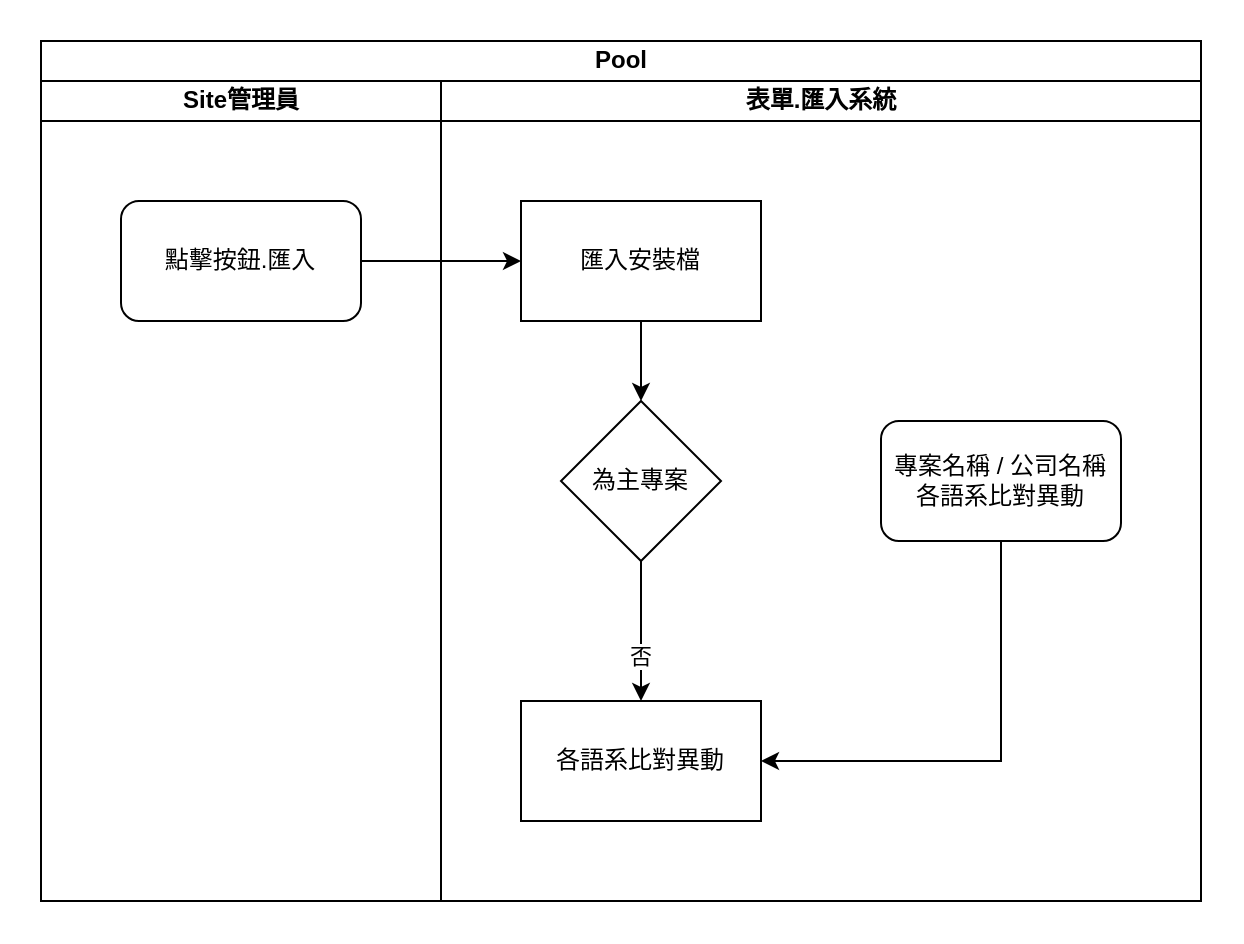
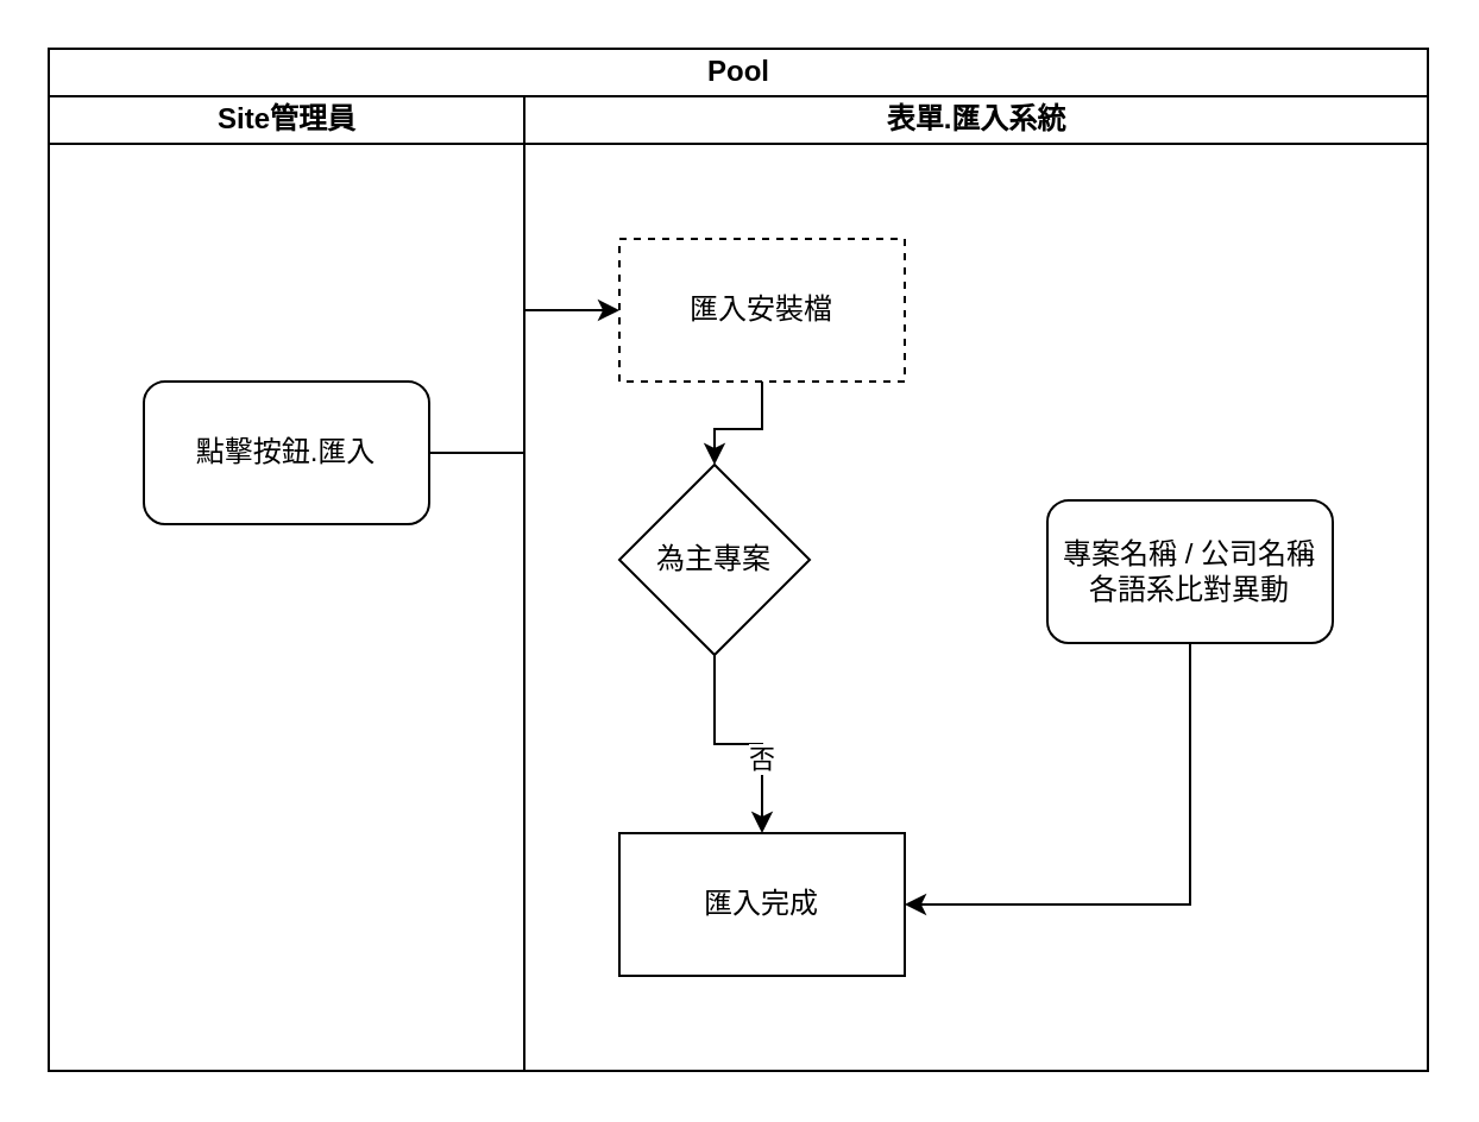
- <mxCell id="4" value="點擊按鈕.匯入" style="rounded=1;whiteSpace=wrap;html=1;" vertex="1" parent="3"><mxGeometry x="40" y="60" width="120" height="60" as="geometry" /></mxCell>
+ <mxCell id="4" value="點擊按鈕.匯入" style="rounded=1;whiteSpace=wrap;html=1;" vertex="1" parent="3"><mxGeometry x="40" y="120" width="120" height="60" as="geometry" /></mxCell>
- <mxCell id="8" value="匯入安裝檔" style="rounded=0;whiteSpace=wrap;html=1;" vertex="1" parent="6"><mxGeometry x="40" y="60" width="120" height="60" as="geometry" /></mxCell>
+ <mxCell id="8" value="匯入安裝檔" style="rounded=0;whiteSpace=wrap;html=1;dashed=1;" vertex="1" parent="6"><mxGeometry x="40" y="60" width="120" height="60" as="geometry" /></mxCell>
- <mxCell id="11" value="為主專案" style="rhombus;whiteSpace=wrap;html=1;" vertex="1" parent="6"><mxGeometry x="60" y="160" width="80" height="80" as="geometry" /></mxCell>
+ <mxCell id="11" value="為主專案" style="rhombus;whiteSpace=wrap;html=1;" vertex="1" parent="6"><mxGeometry x="40" y="155" width="80" height="80" as="geometry" /></mxCell>
- <mxCell id="13" value="各語系比對異動" style="rounded=0;whiteSpace=wrap;html=1;" vertex="1" parent="6"><mxGeometry x="40" y="310" width="120" height="60" as="geometry" /></mxCell>
+ <mxCell id="13" value="匯入完成" style="rounded=0;whiteSpace=wrap;html=1;" vertex="1" parent="6"><mxGeometry x="40" y="310" width="120" height="60" as="geometry" /></mxCell>
